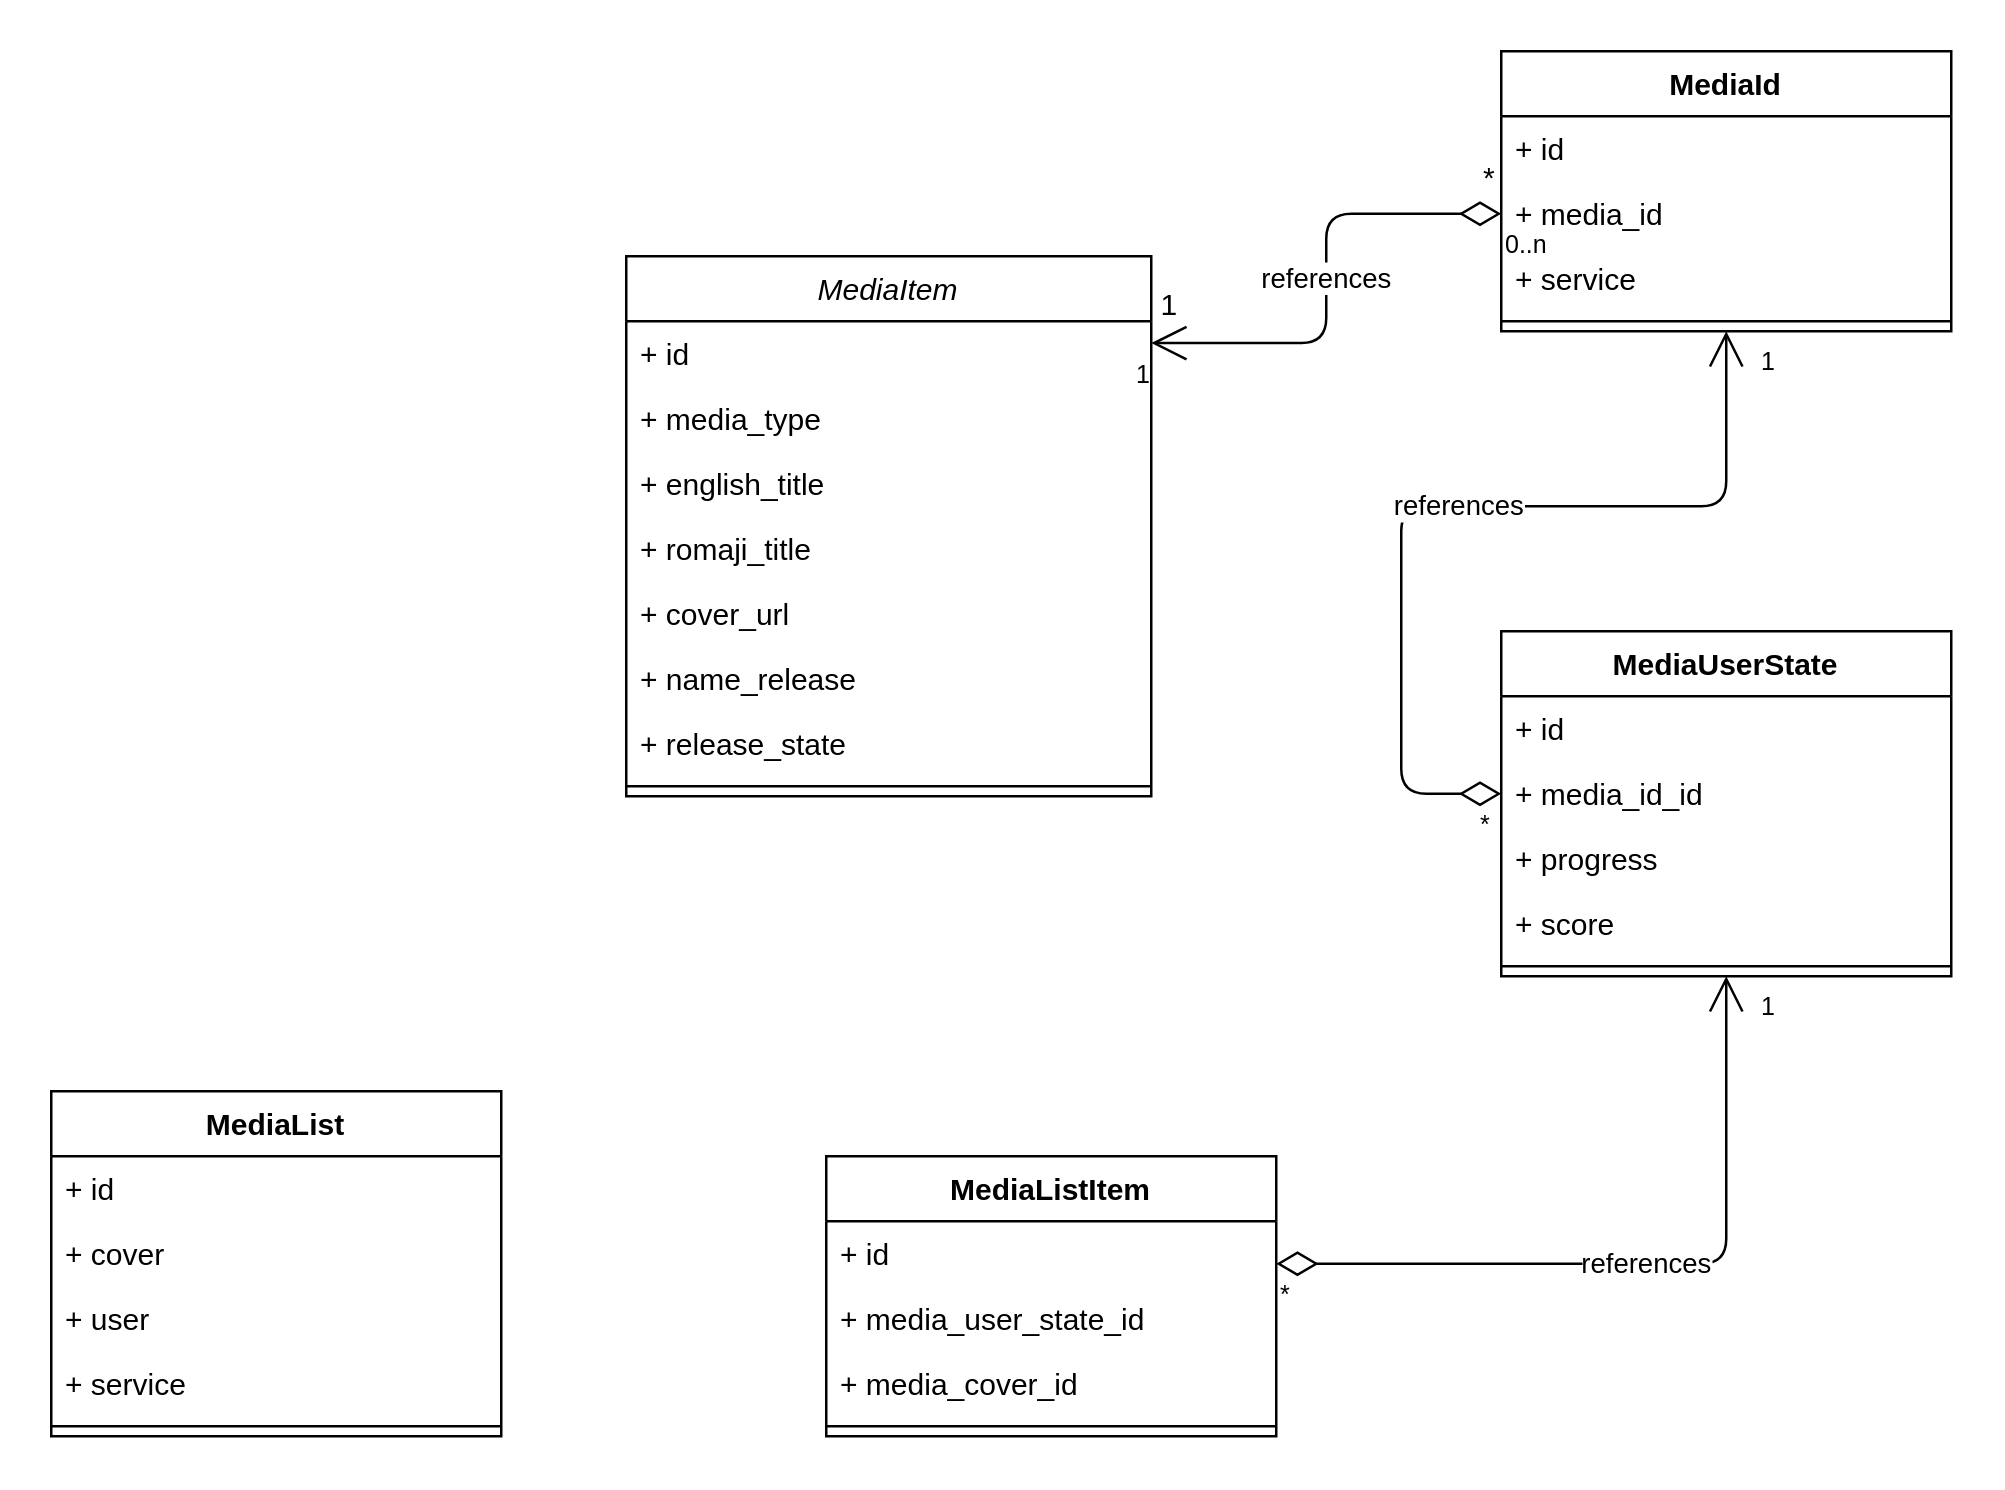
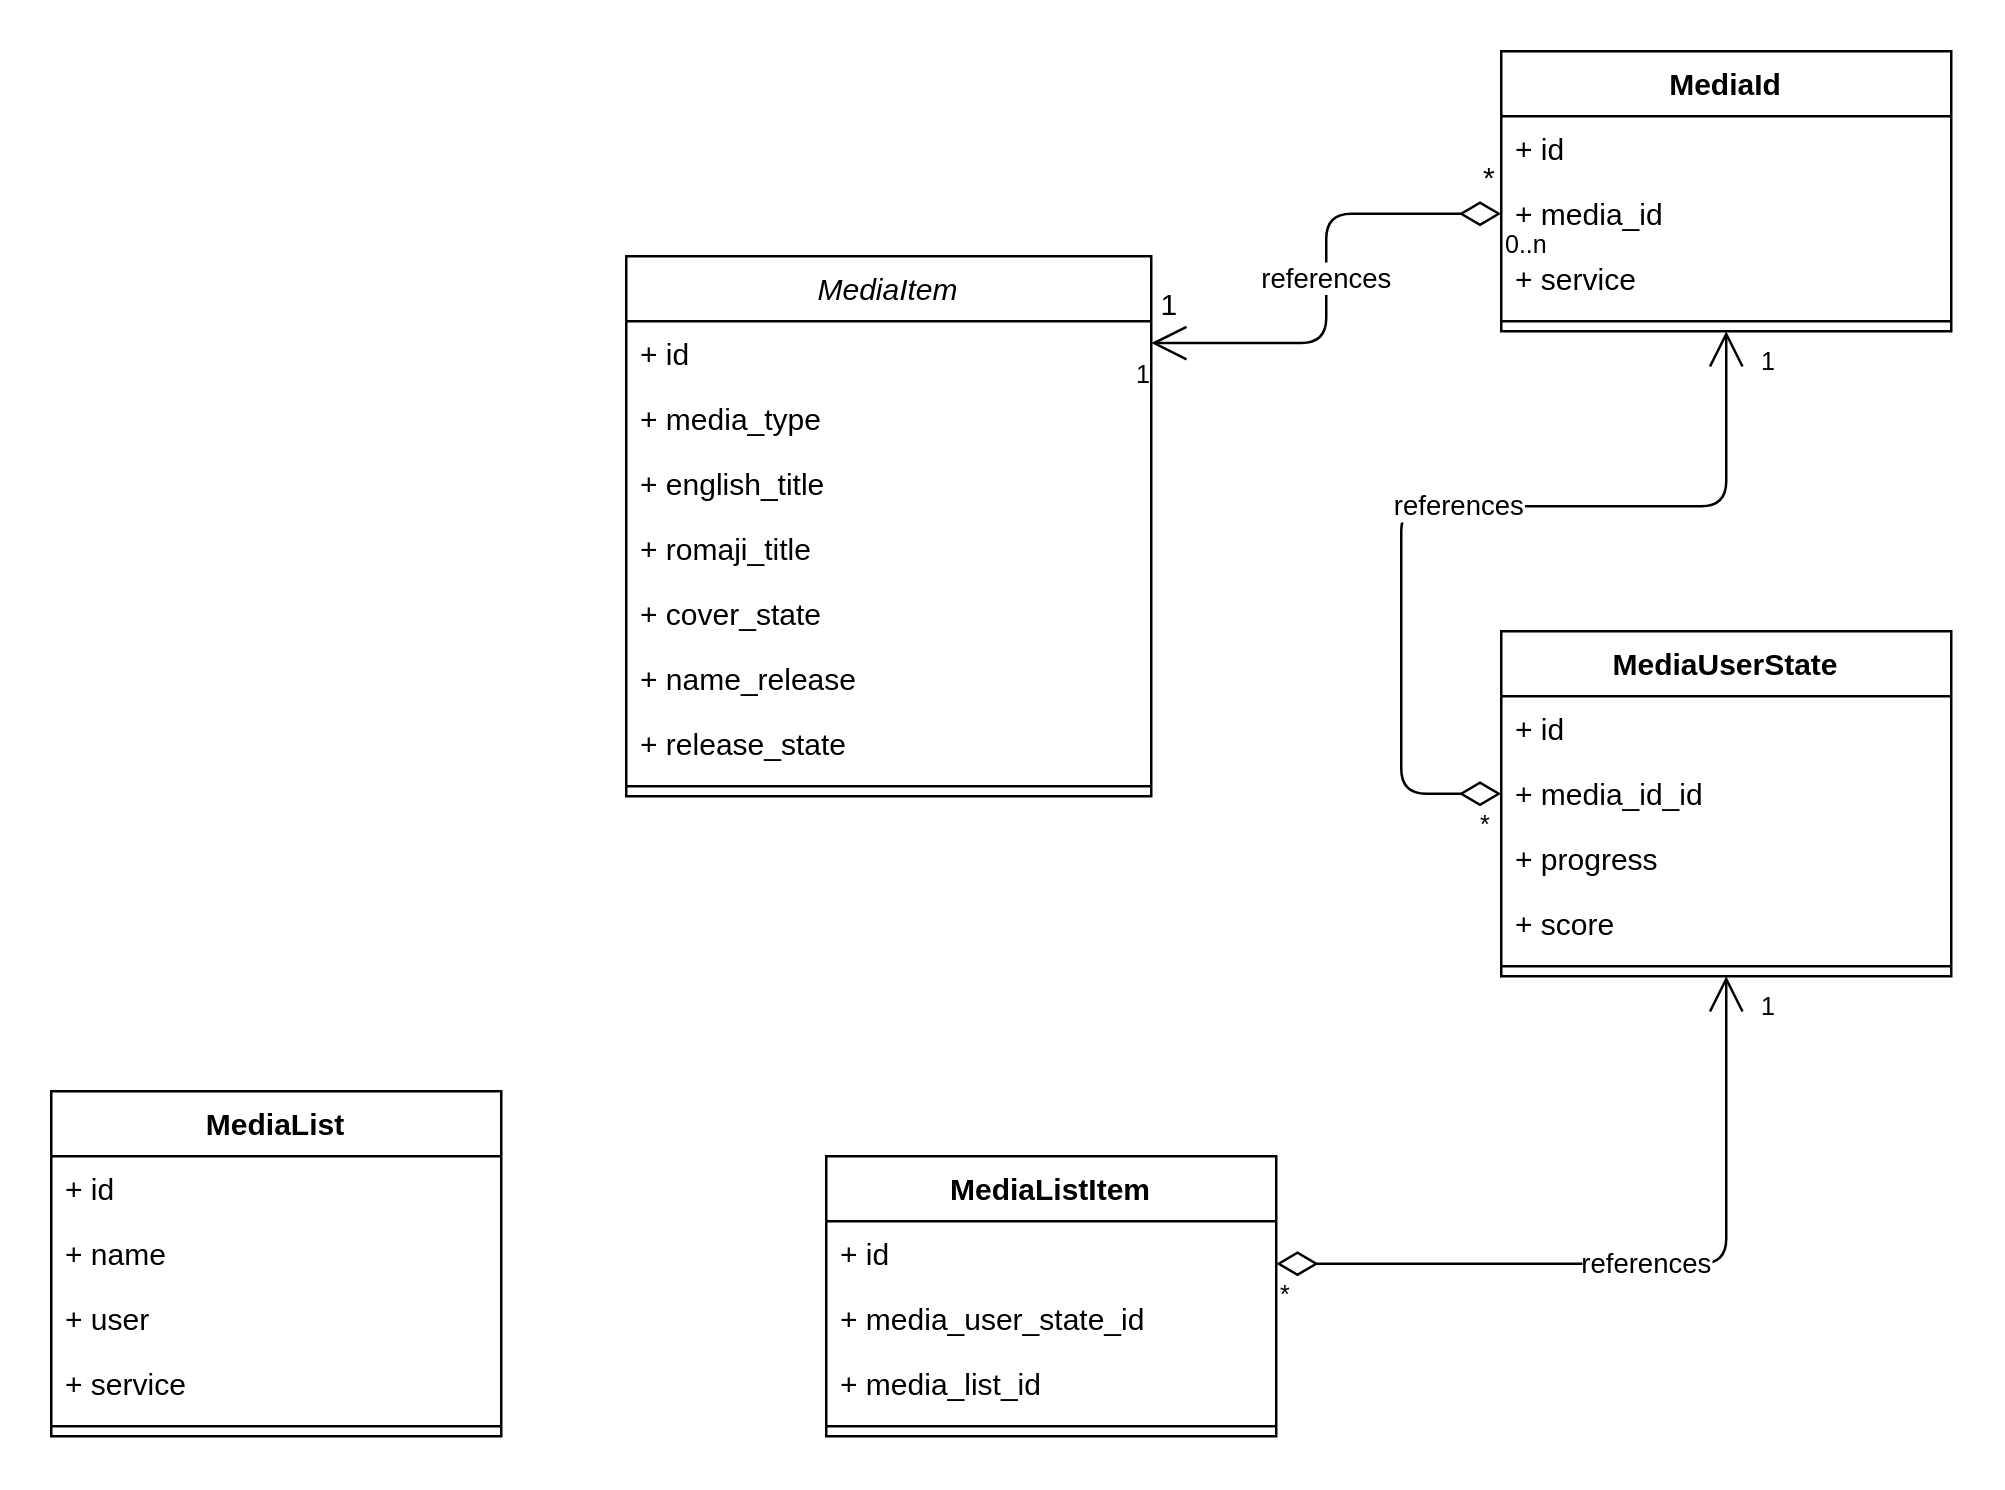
- <mxCell id="17" value="+ cover_url" style="text;strokeColor=none;fillColor=none;align=left;verticalAlign=top;spacingLeft=4;spacingRight=4;overflow=hidden;rotatable=0;points=[[0,0.5],[1,0.5]];portConstraint=eastwest;" vertex="1" parent="12"><mxGeometry y="130" width="210" height="26" as="geometry" /></mxCell>
+ <mxCell id="17" value="+ cover_state" style="text;strokeColor=none;fillColor=none;align=left;verticalAlign=top;spacingLeft=4;spacingRight=4;overflow=hidden;rotatable=0;points=[[0,0.5],[1,0.5]];portConstraint=eastwest;" vertex="1" parent="12"><mxGeometry y="130" width="210" height="26" as="geometry" /></mxCell>
- <mxCell id="40" value="+ cover" style="text;strokeColor=none;fillColor=none;align=left;verticalAlign=top;spacingLeft=4;spacingRight=4;overflow=hidden;rotatable=0;points=[[0,0.5],[1,0.5]];portConstraint=eastwest;" vertex="1" parent="38"><mxGeometry y="52" width="180" height="26" as="geometry" /></mxCell>
+ <mxCell id="40" value="+ name" style="text;strokeColor=none;fillColor=none;align=left;verticalAlign=top;spacingLeft=4;spacingRight=4;overflow=hidden;rotatable=0;points=[[0,0.5],[1,0.5]];portConstraint=eastwest;" vertex="1" parent="38"><mxGeometry y="52" width="180" height="26" as="geometry" /></mxCell>
- <mxCell id="36" value="+ media_cover_id" style="text;strokeColor=none;fillColor=none;align=left;verticalAlign=top;spacingLeft=4;spacingRight=4;overflow=hidden;rotatable=0;points=[[0,0.5],[1,0.5]];portConstraint=eastwest;" vertex="1" parent="33"><mxGeometry y="78" width="180" height="26" as="geometry" /></mxCell>
+ <mxCell id="36" value="+ media_list_id" style="text;strokeColor=none;fillColor=none;align=left;verticalAlign=top;spacingLeft=4;spacingRight=4;overflow=hidden;rotatable=0;points=[[0,0.5],[1,0.5]];portConstraint=eastwest;" vertex="1" parent="33"><mxGeometry y="78" width="180" height="26" as="geometry" /></mxCell>
